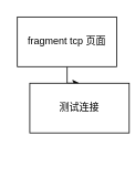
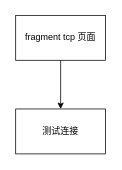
- <mxCell id="4" value="测试连接" style="rounded=0;whiteSpace=wrap;html=1;" vertex="1" parent="1"><mxGeometry x="35" y="100" width="120" height="60" as="geometry" /></mxCell>
+ <mxCell id="4" value="测试连接" style="rounded=0;whiteSpace=wrap;html=1;" vertex="1" parent="1"><mxGeometry x="20" y="145" width="120" height="60" as="geometry" /></mxCell>
